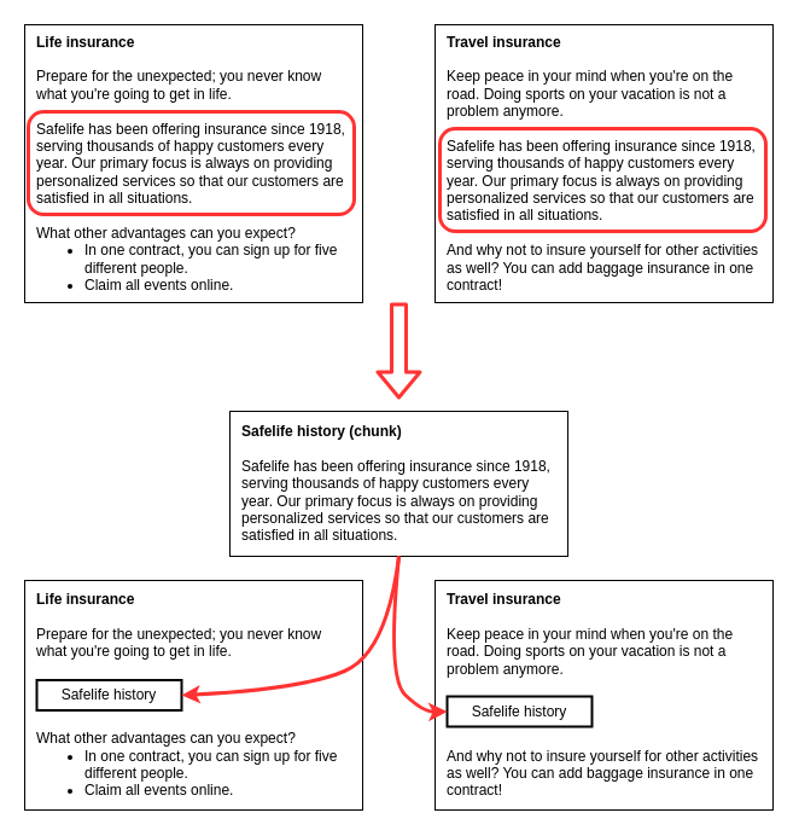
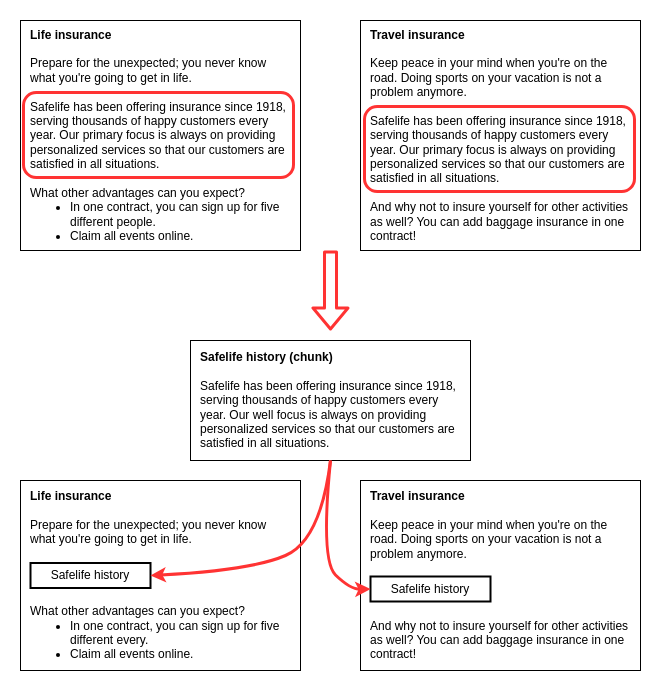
- <mxCell id="10" value="&lt;p style=&quot;margin-top: 0pt ; margin-bottom: 0pt&quot;&gt;&lt;span style=&quot;margin-top: 0pt ; margin-bottom: 0pt&quot;&gt;&lt;b&gt;Safelife history (chunk)&lt;/b&gt;&lt;/span&gt;&lt;/p&gt;&lt;p style=&quot;margin-top: 0pt ; margin-bottom: 0pt&quot;&gt;&lt;br&gt;&lt;/p&gt;&lt;p style=&quot;margin-top: 0pt ; margin-bottom: 0pt&quot;&gt;&lt;span style=&quot;margin-top: 0pt ; margin-bottom: 0pt&quot;&gt;Safelife has been offering insurance since 1918, serving thousands of happy customers every year. Our primary focus is always on providing personalized services so that our customers are satisfied in all situations.&lt;/span&gt;&lt;/p&gt;" style="rounded=0;whiteSpace=wrap;html=1;align=left;spacingLeft=0;spacing=10;fillColor=none;" vertex="1" parent="1"><mxGeometry x="190" y="340" width="280" height="120" as="geometry" /></mxCell>
+ <mxCell id="10" value="&lt;p style=&quot;margin-top: 0pt ; margin-bottom: 0pt&quot;&gt;&lt;span style=&quot;margin-top: 0pt ; margin-bottom: 0pt&quot;&gt;&lt;b&gt;Safelife history (chunk)&lt;/b&gt;&lt;/span&gt;&lt;/p&gt;&lt;p style=&quot;margin-top: 0pt ; margin-bottom: 0pt&quot;&gt;&lt;br&gt;&lt;/p&gt;&lt;p style=&quot;margin-top: 0pt ; margin-bottom: 0pt&quot;&gt;&lt;span style=&quot;margin-top: 0pt ; margin-bottom: 0pt&quot;&gt;Safelife has been offering insurance since 1918, serving thousands of happy customers every year. Our well focus is always on providing personalized services so that our customers are satisfied in all situations.&lt;/span&gt;&lt;/p&gt;" style="rounded=0;whiteSpace=wrap;html=1;align=left;spacingLeft=0;spacing=10;fillColor=none;" vertex="1" parent="1"><mxGeometry x="190" y="340" width="280" height="120" as="geometry" /></mxCell>
- <mxCell id="6" value="&lt;p style=&quot;margin-top: 0pt ; margin-bottom: 0pt&quot;&gt;&lt;span style=&quot;margin-top: 0pt ; margin-bottom: 0pt&quot;&gt;&lt;b&gt;Life insurance&lt;/b&gt;&lt;/span&gt;&lt;/p&gt;&lt;p style=&quot;margin-top: 0pt ; margin-bottom: 0pt&quot;&gt;&lt;br&gt;&lt;/p&gt;&lt;p style=&quot;margin-top: 0pt ; margin-bottom: 0pt&quot;&gt;&lt;span style=&quot;margin-top: 0pt ; margin-bottom: 0pt&quot;&gt;Prepare for the unexpected; you never know what you're going to get in life.&lt;/span&gt;&lt;/p&gt;&lt;p style=&quot;margin-top: 0pt ; margin-bottom: 0pt&quot;&gt;&lt;br&gt;&lt;/p&gt;&lt;p style=&quot;margin-top: 0pt ; margin-bottom: 0pt&quot;&gt;&lt;br&gt;&lt;/p&gt;&lt;p style=&quot;margin-top: 0pt ; margin-bottom: 0pt&quot;&gt;&lt;br&gt;&lt;/p&gt;&lt;p style=&quot;margin-top: 0pt ; margin-bottom: 0pt&quot;&gt;&lt;br&gt;&lt;/p&gt;&lt;p style=&quot;margin-top: 0pt ; margin-bottom: 0pt&quot;&gt;&lt;span style=&quot;margin-top: 0pt ; margin-bottom: 0pt&quot;&gt;What other advantages can you expect?&lt;/span&gt;&lt;/p&gt;&lt;ul style=&quot;margin-top: 0pt ; margin-bottom: 0pt&quot;&gt;&lt;li style=&quot;margin-top: 0pt ; margin-bottom: 0pt ; list-style-type: disc&quot;&gt;&lt;span style=&quot;margin-top: 0pt ; margin-bottom: 0pt&quot;&gt;In one contract, you can sign up for five different people.&lt;/span&gt;&lt;/li&gt;&lt;li style=&quot;margin-top: 0pt ; margin-bottom: 0pt ; list-style-type: disc&quot;&gt;&lt;span style=&quot;margin-top: 0pt ; margin-bottom: 0pt&quot;&gt;Claim all events online.&lt;/span&gt;&lt;/li&gt;&lt;/ul&gt;" style="rounded=0;whiteSpace=wrap;html=1;align=left;spacingLeft=0;spacing=10;fillColor=none;" vertex="1" parent="1"><mxGeometry x="20" y="480" width="280" height="190" as="geometry" /></mxCell>
+ <mxCell id="6" value="&lt;p style=&quot;margin-top: 0pt ; margin-bottom: 0pt&quot;&gt;&lt;span style=&quot;margin-top: 0pt ; margin-bottom: 0pt&quot;&gt;&lt;b&gt;Life insurance&lt;/b&gt;&lt;/span&gt;&lt;/p&gt;&lt;p style=&quot;margin-top: 0pt ; margin-bottom: 0pt&quot;&gt;&lt;br&gt;&lt;/p&gt;&lt;p style=&quot;margin-top: 0pt ; margin-bottom: 0pt&quot;&gt;&lt;span style=&quot;margin-top: 0pt ; margin-bottom: 0pt&quot;&gt;Prepare for the unexpected; you never know what you're going to get in life.&lt;/span&gt;&lt;/p&gt;&lt;p style=&quot;margin-top: 0pt ; margin-bottom: 0pt&quot;&gt;&lt;br&gt;&lt;/p&gt;&lt;p style=&quot;margin-top: 0pt ; margin-bottom: 0pt&quot;&gt;&lt;br&gt;&lt;/p&gt;&lt;p style=&quot;margin-top: 0pt ; margin-bottom: 0pt&quot;&gt;&lt;br&gt;&lt;/p&gt;&lt;p style=&quot;margin-top: 0pt ; margin-bottom: 0pt&quot;&gt;&lt;br&gt;&lt;/p&gt;&lt;p style=&quot;margin-top: 0pt ; margin-bottom: 0pt&quot;&gt;&lt;span style=&quot;margin-top: 0pt ; margin-bottom: 0pt&quot;&gt;What other advantages can you expect?&lt;/span&gt;&lt;/p&gt;&lt;ul style=&quot;margin-top: 0pt ; margin-bottom: 0pt&quot;&gt;&lt;li style=&quot;margin-top: 0pt ; margin-bottom: 0pt ; list-style-type: disc&quot;&gt;&lt;span style=&quot;margin-top: 0pt ; margin-bottom: 0pt&quot;&gt;In one contract, you can sign up for five different every.&lt;/span&gt;&lt;/li&gt;&lt;li style=&quot;margin-top: 0pt ; margin-bottom: 0pt ; list-style-type: disc&quot;&gt;&lt;span style=&quot;margin-top: 0pt ; margin-bottom: 0pt&quot;&gt;Claim all events online.&lt;/span&gt;&lt;/li&gt;&lt;/ul&gt;" style="rounded=0;whiteSpace=wrap;html=1;align=left;spacingLeft=0;spacing=10;fillColor=none;" vertex="1" parent="1"><mxGeometry x="20" y="480" width="280" height="190" as="geometry" /></mxCell>
